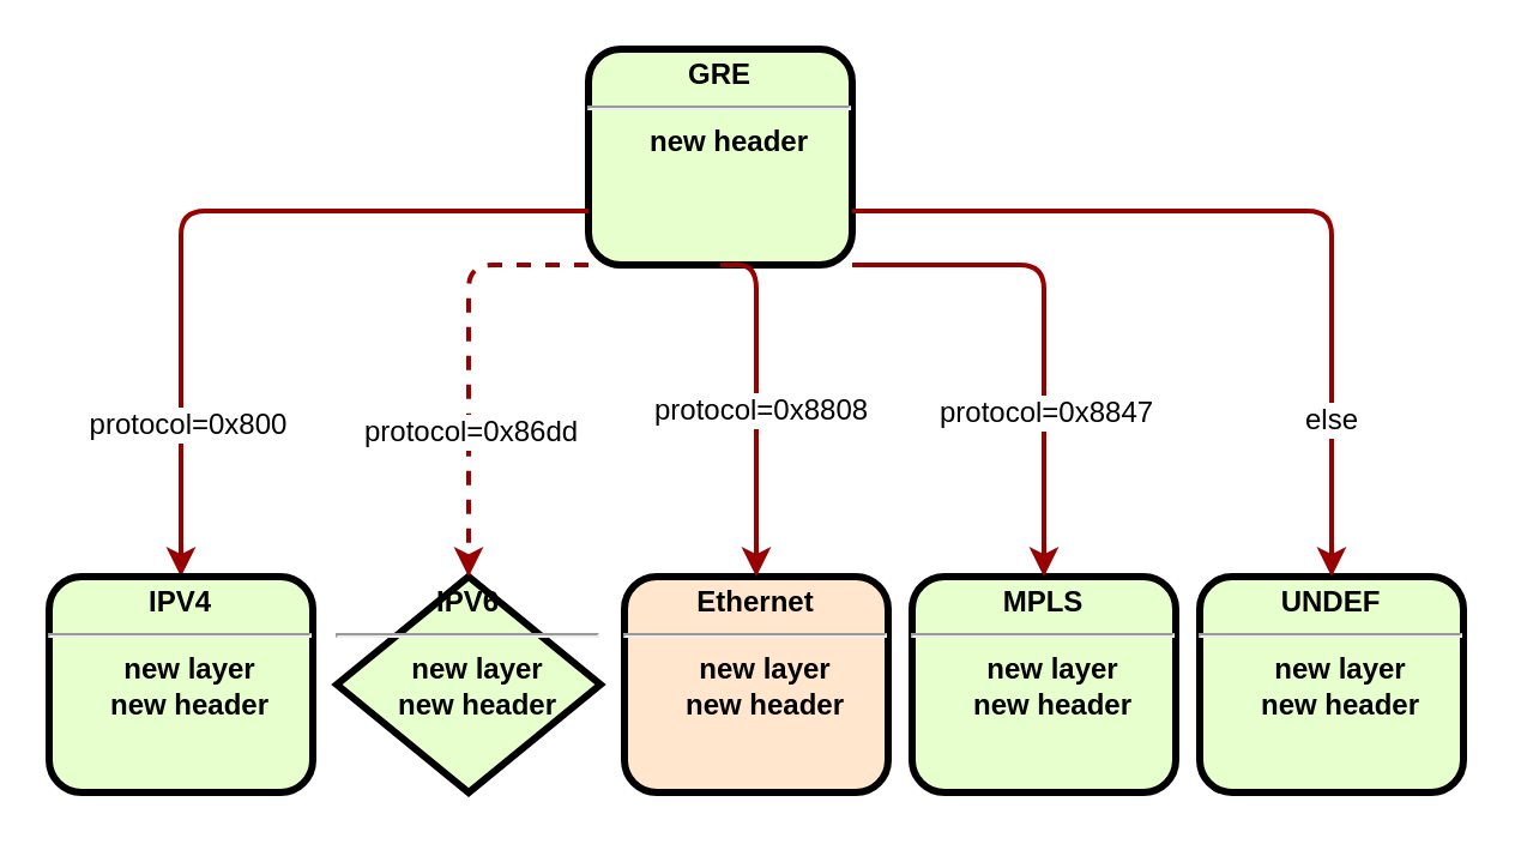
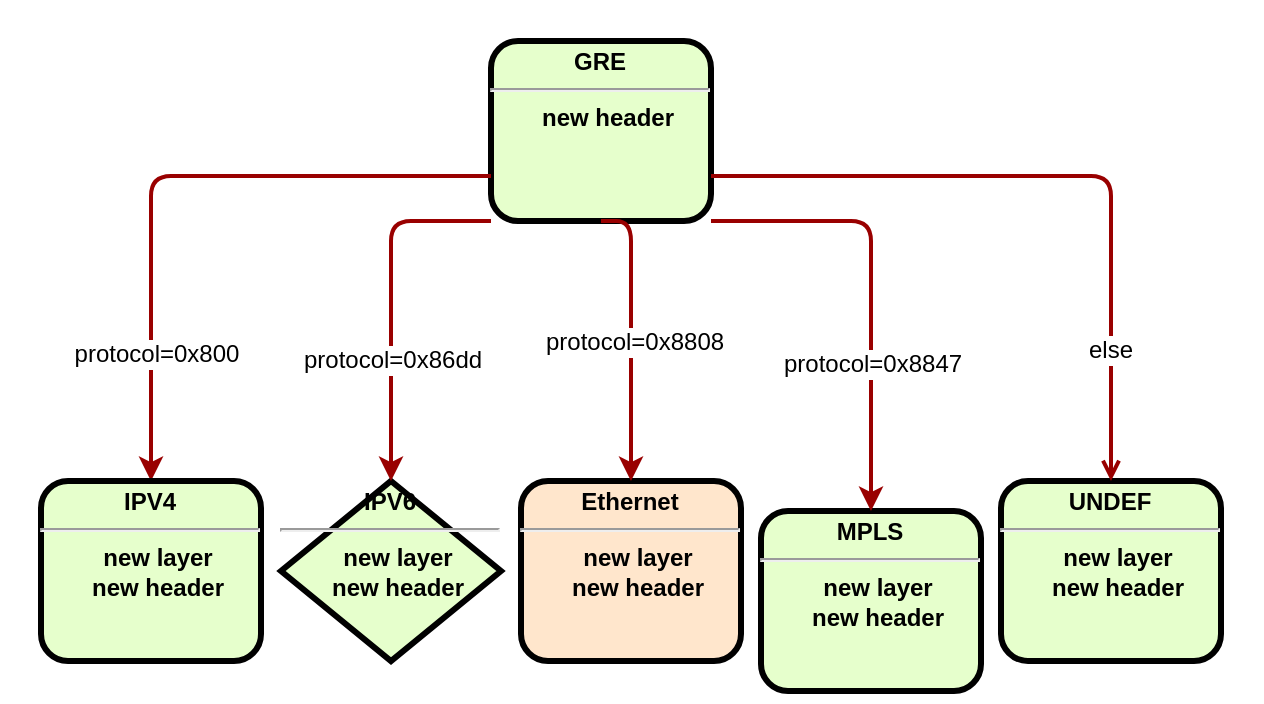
- <mxCell id="13" value="" style="edgeStyle=elbowEdgeStyle;elbow=horizontal;strokeColor=#990000;strokeWidth=2;exitX=0;exitY=1;exitDx=0;exitDy=0;entryX=0.5;entryY=0;entryDx=0;entryDy=0;dashed=1;" edge="1" parent="1" source="2" target="10"><mxGeometry width="100" height="100" relative="1" as="geometry"><mxPoint x="330" y="130" as="sourcePoint" /><mxPoint x="150" y="242" as="targetPoint" /><Array as="points"><mxPoint x="195" y="190" /><mxPoint x="200" y="180" /><mxPoint x="215" y="180" /></Array></mxGeometry></mxCell>
+ <mxCell id="13" value="" style="edgeStyle=elbowEdgeStyle;elbow=horizontal;strokeColor=#990000;strokeWidth=2;exitX=0;exitY=1;exitDx=0;exitDy=0;entryX=0.5;entryY=0;entryDx=0;entryDy=0;" edge="1" parent="1" source="2" target="10"><mxGeometry width="100" height="100" relative="1" as="geometry"><mxPoint x="330" y="130" as="sourcePoint" /><mxPoint x="150" y="242" as="targetPoint" /><Array as="points"><mxPoint x="195" y="190" /><mxPoint x="200" y="180" /><mxPoint x="215" y="180" /></Array></mxGeometry></mxCell>
- <mxCell id="8" value="" style="edgeStyle=elbowEdgeStyle;elbow=horizontal;strokeColor=#990000;strokeWidth=2;exitX=1;exitY=0.75;exitDx=0;exitDy=0;entryX=0.5;entryY=0;entryDx=0;entryDy=0;" parent="1" source="2" target="7" edge="1"><mxGeometry width="100" height="100" relative="1" as="geometry"><mxPoint x="420" y="98" as="sourcePoint" /><mxPoint x="365" y="220" as="targetPoint" /><Array as="points"><mxPoint x="555" y="170" /></Array></mxGeometry></mxCell>
+ <mxCell id="8" value="" style="edgeStyle=elbowEdgeStyle;elbow=horizontal;strokeColor=#990000;strokeWidth=2;exitX=1;exitY=0.75;exitDx=0;exitDy=0;entryX=0.5;entryY=0;entryDx=0;entryDy=0;endArrow=open;" parent="1" source="2" target="7" edge="1"><mxGeometry width="100" height="100" relative="1" as="geometry"><mxPoint x="420" y="98" as="sourcePoint" /><mxPoint x="365" y="220" as="targetPoint" /><Array as="points"><mxPoint x="555" y="170" /></Array></mxGeometry></mxCell>
- <mxCell id="11" value="&lt;p style=&quot;margin: 4px 0px 0px ; text-align: center&quot;&gt;MPLS&lt;/p&gt;&lt;hr&gt;&lt;p style=&quot;margin: 0px ; margin-left: 8px&quot;&gt;new layer&lt;/p&gt;&lt;p style=&quot;margin: 0px ; margin-left: 8px&quot;&gt;new header&lt;/p&gt;" style="verticalAlign=middle;align=center;overflow=fill;fontSize=12;fontFamily=Helvetica;html=1;rounded=1;fontStyle=1;strokeWidth=3;fillColor=#E6FFCC" vertex="1" parent="1"><mxGeometry x="380" y="240" width="110" height="90" as="geometry" /></mxCell>
+ <mxCell id="11" value="&lt;p style=&quot;margin: 4px 0px 0px ; text-align: center&quot;&gt;MPLS&lt;/p&gt;&lt;hr&gt;&lt;p style=&quot;margin: 0px ; margin-left: 8px&quot;&gt;new layer&lt;/p&gt;&lt;p style=&quot;margin: 0px ; margin-left: 8px&quot;&gt;new header&lt;/p&gt;" style="verticalAlign=middle;align=center;overflow=fill;fontSize=12;fontFamily=Helvetica;html=1;rounded=1;fontStyle=1;strokeWidth=3;fillColor=#E6FFCC" vertex="1" parent="1"><mxGeometry x="380" y="255" width="110" height="90" as="geometry" /></mxCell>
